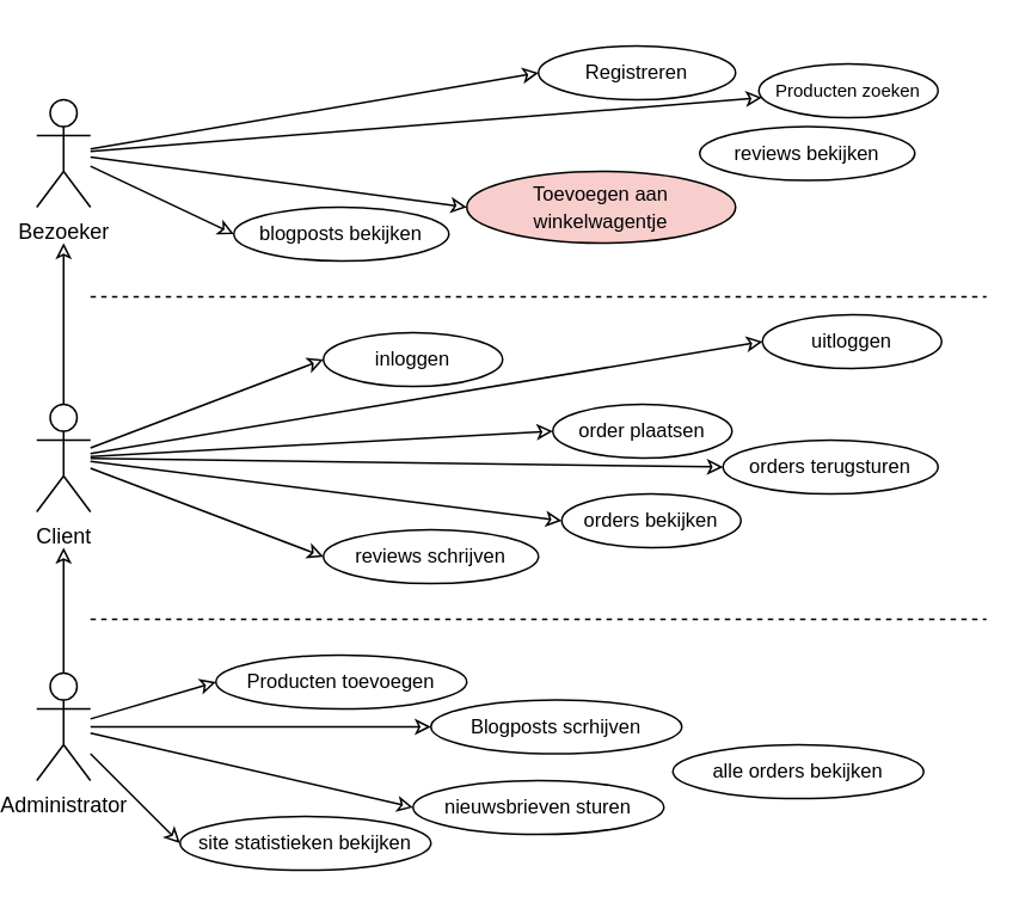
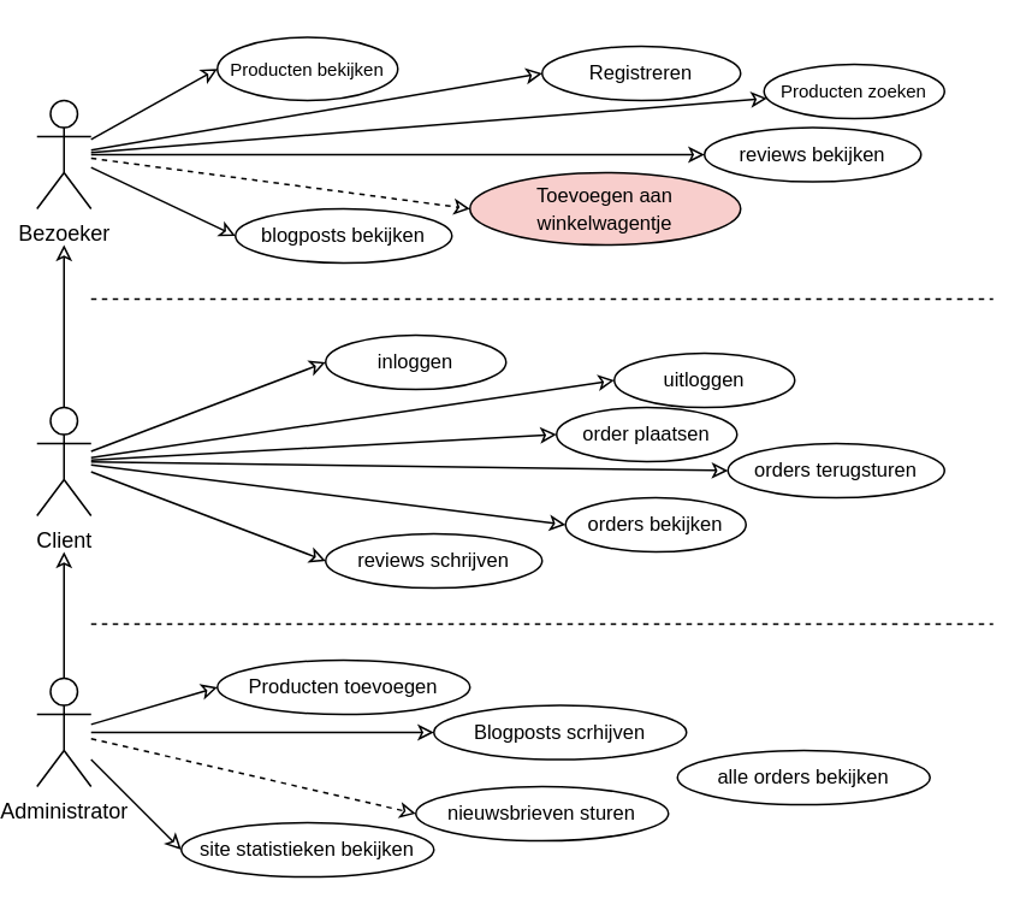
+ <mxCell id="23" value="&lt;font style=&quot;font-size: 10px&quot;&gt;Producten bekijken&lt;/font&gt;" style="ellipse;whiteSpace=wrap;html=1;" parent="1" vertex="1"><mxGeometry x="120" y="20" width="100" height="35" as="geometry" /></mxCell>
+ <mxCell id="2" style="rounded=0;orthogonalLoop=1;jettySize=auto;html=1;entryX=0;entryY=0.5;entryDx=0;entryDy=0;endArrow=classic;endFill=0;" parent="1" source="8" target="23" edge="1"><mxGeometry relative="1" as="geometry" /></mxCell>
+ <mxCell id="7" style="edgeStyle=none;rounded=0;orthogonalLoop=1;jettySize=auto;html=1;entryX=0;entryY=0.5;entryDx=0;entryDy=0;endArrow=classic;endFill=0;" parent="1" source="8" target="38" edge="1"><mxGeometry relative="1" as="geometry" /></mxCell>
- <mxCell id="4" style="edgeStyle=none;rounded=0;orthogonalLoop=1;jettySize=auto;html=1;entryX=0;entryY=0.5;entryDx=0;entryDy=0;endArrow=classic;endFill=0;" parent="1" source="8" target="31" edge="1"><mxGeometry relative="1" as="geometry" /></mxCell>
+ <mxCell id="4" style="edgeStyle=none;rounded=0;orthogonalLoop=1;jettySize=auto;html=1;entryX=0;entryY=0.5;entryDx=0;entryDy=0;endArrow=classic;endFill=0;dashed=1;" parent="1" source="8" target="31" edge="1"><mxGeometry relative="1" as="geometry" /></mxCell>
- <mxCell id="30" value="&lt;font style=&quot;font-size: 11px&quot;&gt;uitloggen&lt;/font&gt;" style="ellipse;whiteSpace=wrap;html=1;" parent="1" vertex="1"><mxGeometry x="425" y="175" width="100" height="30" as="geometry" /></mxCell>
+ <mxCell id="30" value="&lt;font style=&quot;font-size: 11px&quot;&gt;uitloggen&lt;/font&gt;" style="ellipse;whiteSpace=wrap;html=1;" parent="1" vertex="1"><mxGeometry x="340" y="195" width="100" height="30" as="geometry" /></mxCell>
- <mxCell id="20" style="edgeStyle=none;rounded=0;orthogonalLoop=1;jettySize=auto;html=1;endArrow=classic;endFill=0;entryX=0;entryY=0.5;entryDx=0;entryDy=0;" parent="1" source="22" target="28" edge="1"><mxGeometry relative="1" as="geometry"><mxPoint x="320" y="455" as="targetPoint" /></mxGeometry></mxCell>
+ <mxCell id="20" style="edgeStyle=none;rounded=0;orthogonalLoop=1;jettySize=auto;html=1;endArrow=classic;endFill=0;entryX=0;entryY=0.5;entryDx=0;entryDy=0;dashed=1;" parent="1" source="22" target="28" edge="1"><mxGeometry relative="1" as="geometry"><mxPoint x="320" y="455" as="targetPoint" /></mxGeometry></mxCell>
